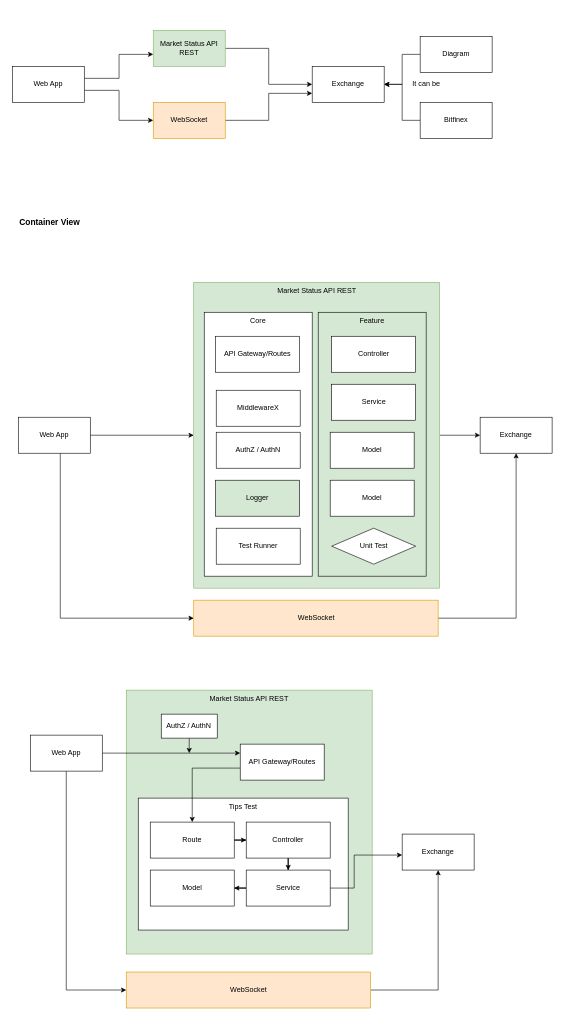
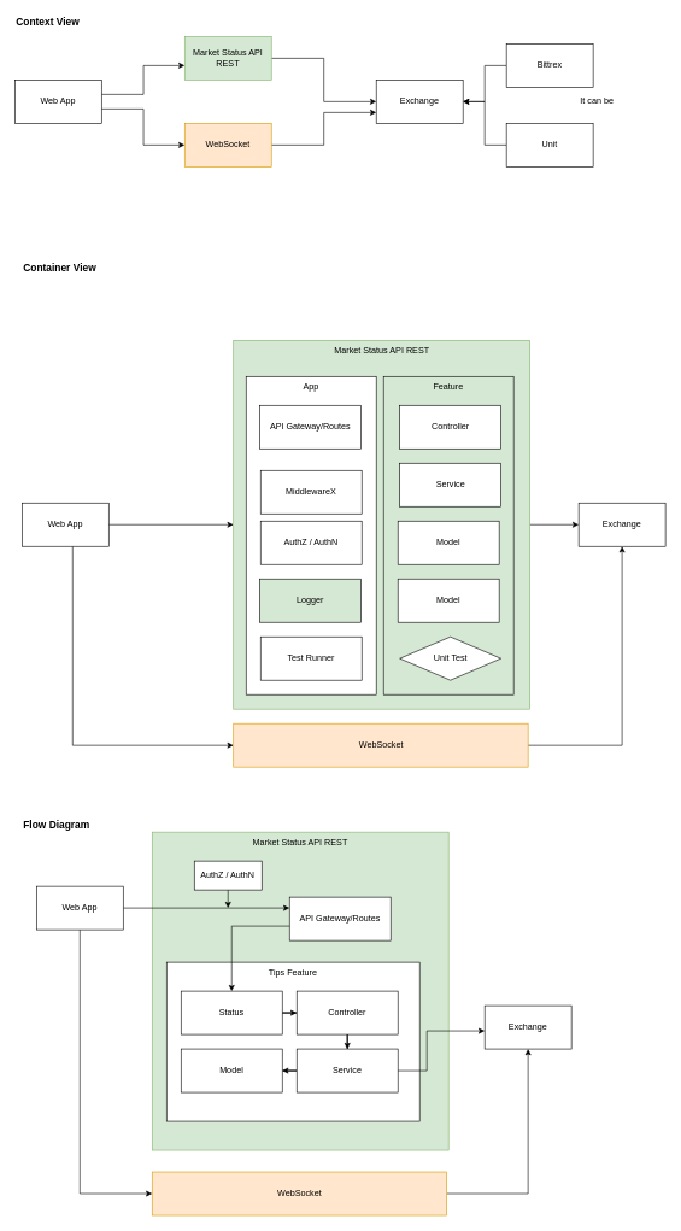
+ <mxCell id="6" value="Context View" style="text;html=1;align=left;verticalAlign=middle;resizable=0;points=[];autosize=1;strokeColor=none;fillColor=none;fontStyle=1;fontSize=14;" parent="1" vertex="1"><mxGeometry x="20" y="20" width="100" height="20" as="geometry" /></mxCell>
- <mxCell id="11" value="Diagram " style="rounded=0;whiteSpace=wrap;html=1;" parent="1" vertex="1"><mxGeometry x="700" y="60" width="120" height="60" as="geometry" /></mxCell>
+ <mxCell id="11" value="Bittrex " style="rounded=0;whiteSpace=wrap;html=1;" parent="1" vertex="1"><mxGeometry x="700" y="60" width="120" height="60" as="geometry" /></mxCell>
- <mxCell id="14" value="It can be" style="text;html=1;align=center;verticalAlign=middle;resizable=0;points=[];autosize=1;strokeColor=none;fillColor=none;fontSize=12;" parent="1" vertex="1"><mxGeometry x="680" y="130" width="60" height="20" as="geometry" /></mxCell>
+ <mxCell id="14" value="It can be" style="text;html=1;align=center;verticalAlign=middle;resizable=0;points=[];autosize=1;strokeColor=none;fillColor=none;fontSize=12;" parent="1" vertex="1"><mxGeometry x="795" y="130" width="60" height="20" as="geometry" /></mxCell>
- <mxCell id="13" value="Bitfinex  " style="rounded=0;whiteSpace=wrap;html=1;" parent="1" vertex="1"><mxGeometry x="700" y="170" width="120" height="60" as="geometry" /></mxCell>
+ <mxCell id="13" value="Unit  " style="rounded=0;whiteSpace=wrap;html=1;" parent="1" vertex="1"><mxGeometry x="700" y="170" width="120" height="60" as="geometry" /></mxCell>
- <mxCell id="25" value="Core" style="rounded=0;whiteSpace=wrap;html=1;fontSize=12;verticalAlign=top;" parent="24" vertex="1"><mxGeometry width="180" height="440" as="geometry" /></mxCell>
+ <mxCell id="25" value="App" style="rounded=0;whiteSpace=wrap;html=1;fontSize=12;verticalAlign=top;" parent="24" vertex="1"><mxGeometry width="180" height="440" as="geometry" /></mxCell>
+ <mxCell id="21" value="Flow Diagram" style="text;html=1;align=left;verticalAlign=middle;resizable=0;points=[];autosize=1;strokeColor=none;fillColor=none;fontStyle=1;fontSize=14;" parent="1" vertex="1"><mxGeometry x="30" y="1130" width="110" height="20" as="geometry" /></mxCell>
- <mxCell id="45" value="Tips Test" style="rounded=0;whiteSpace=wrap;html=1;fontSize=12;verticalAlign=top;" parent="44" vertex="1"><mxGeometry width="350" height="220" as="geometry" /></mxCell>
+ <mxCell id="45" value="Tips Feature" style="rounded=0;whiteSpace=wrap;html=1;fontSize=12;verticalAlign=top;" parent="44" vertex="1"><mxGeometry width="350" height="220" as="geometry" /></mxCell>
- <mxCell id="47" value="Route" style="rounded=0;whiteSpace=wrap;html=1;fontSize=12;" parent="44" vertex="1"><mxGeometry x="20" y="40" width="140" height="60" as="geometry" /></mxCell>
+ <mxCell id="47" value="Status" style="rounded=0;whiteSpace=wrap;html=1;fontSize=12;" parent="44" vertex="1"><mxGeometry x="20" y="40" width="140" height="60" as="geometry" /></mxCell>
